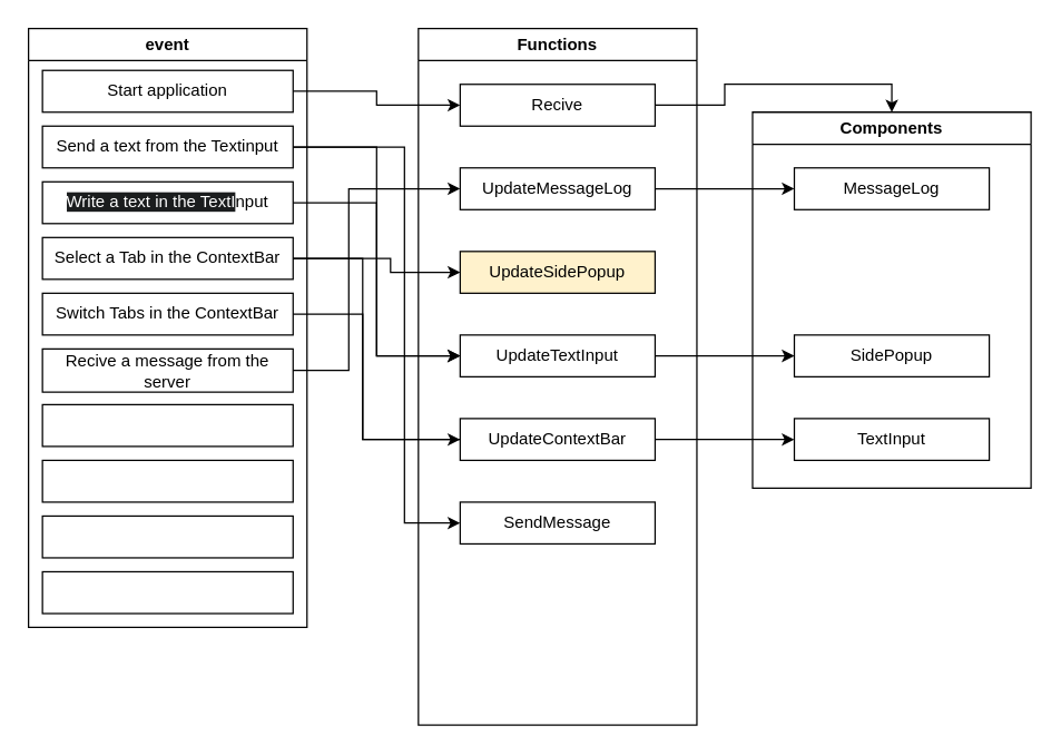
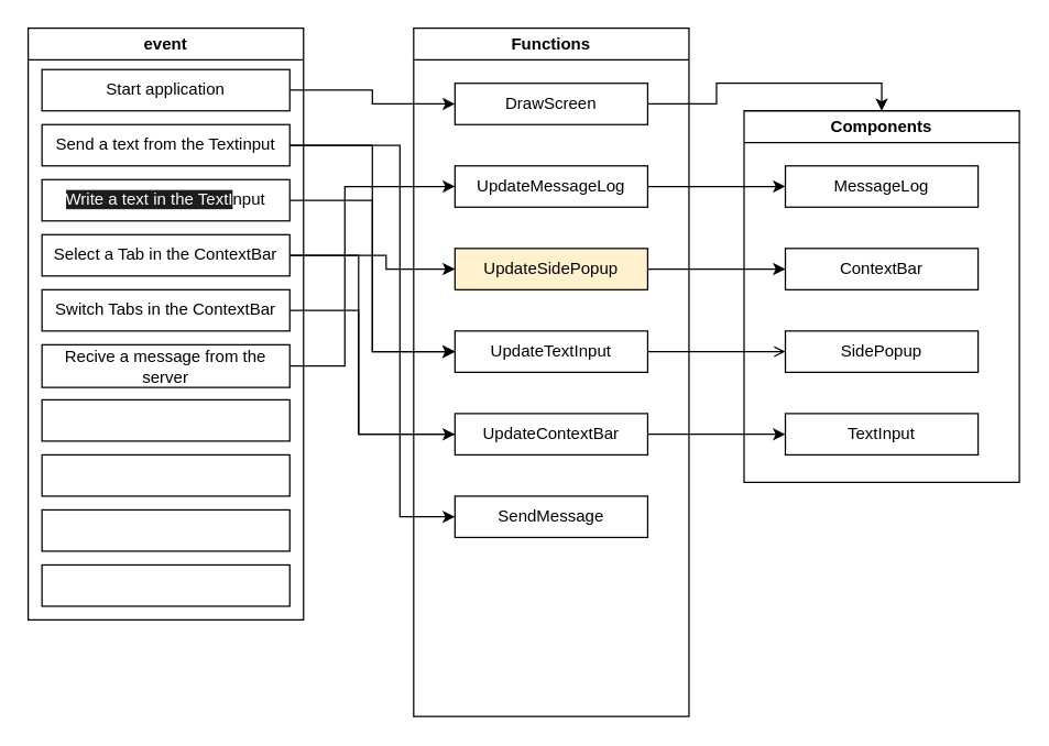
- <mxCell id="8" value="Recive" style="whiteSpace=wrap;html=1;" vertex="1" parent="7"><mxGeometry x="30" y="40" width="140" height="30" as="geometry" /></mxCell>
+ <mxCell id="8" value="DrawScreen" style="whiteSpace=wrap;html=1;" vertex="1" parent="7"><mxGeometry x="30" y="40" width="140" height="30" as="geometry" /></mxCell>
+ <mxCell id="27" style="edgeStyle=orthogonalEdgeStyle;rounded=0;orthogonalLoop=1;jettySize=auto;html=1;entryX=0;entryY=0.5;entryDx=0;entryDy=0;" edge="1" parent="1" source="10" target="4"><mxGeometry relative="1" as="geometry" /></mxCell>
+ <mxCell id="4" value="ContextBar" style="whiteSpace=wrap;html=1;" vertex="1" parent="2"><mxGeometry x="30" y="100" width="140" height="30" as="geometry" /></mxCell>
- <mxCell id="28" style="edgeStyle=orthogonalEdgeStyle;rounded=0;orthogonalLoop=1;jettySize=auto;html=1;entryX=0;entryY=0.5;entryDx=0;entryDy=0;" edge="1" parent="1" source="11" target="5"><mxGeometry relative="1" as="geometry" /></mxCell>
+ <mxCell id="28" style="edgeStyle=orthogonalEdgeStyle;rounded=0;orthogonalLoop=1;jettySize=auto;html=1;entryX=0;entryY=0.5;entryDx=0;entryDy=0;endArrow=open;" edge="1" parent="1" source="11" target="5"><mxGeometry relative="1" as="geometry" /></mxCell>
